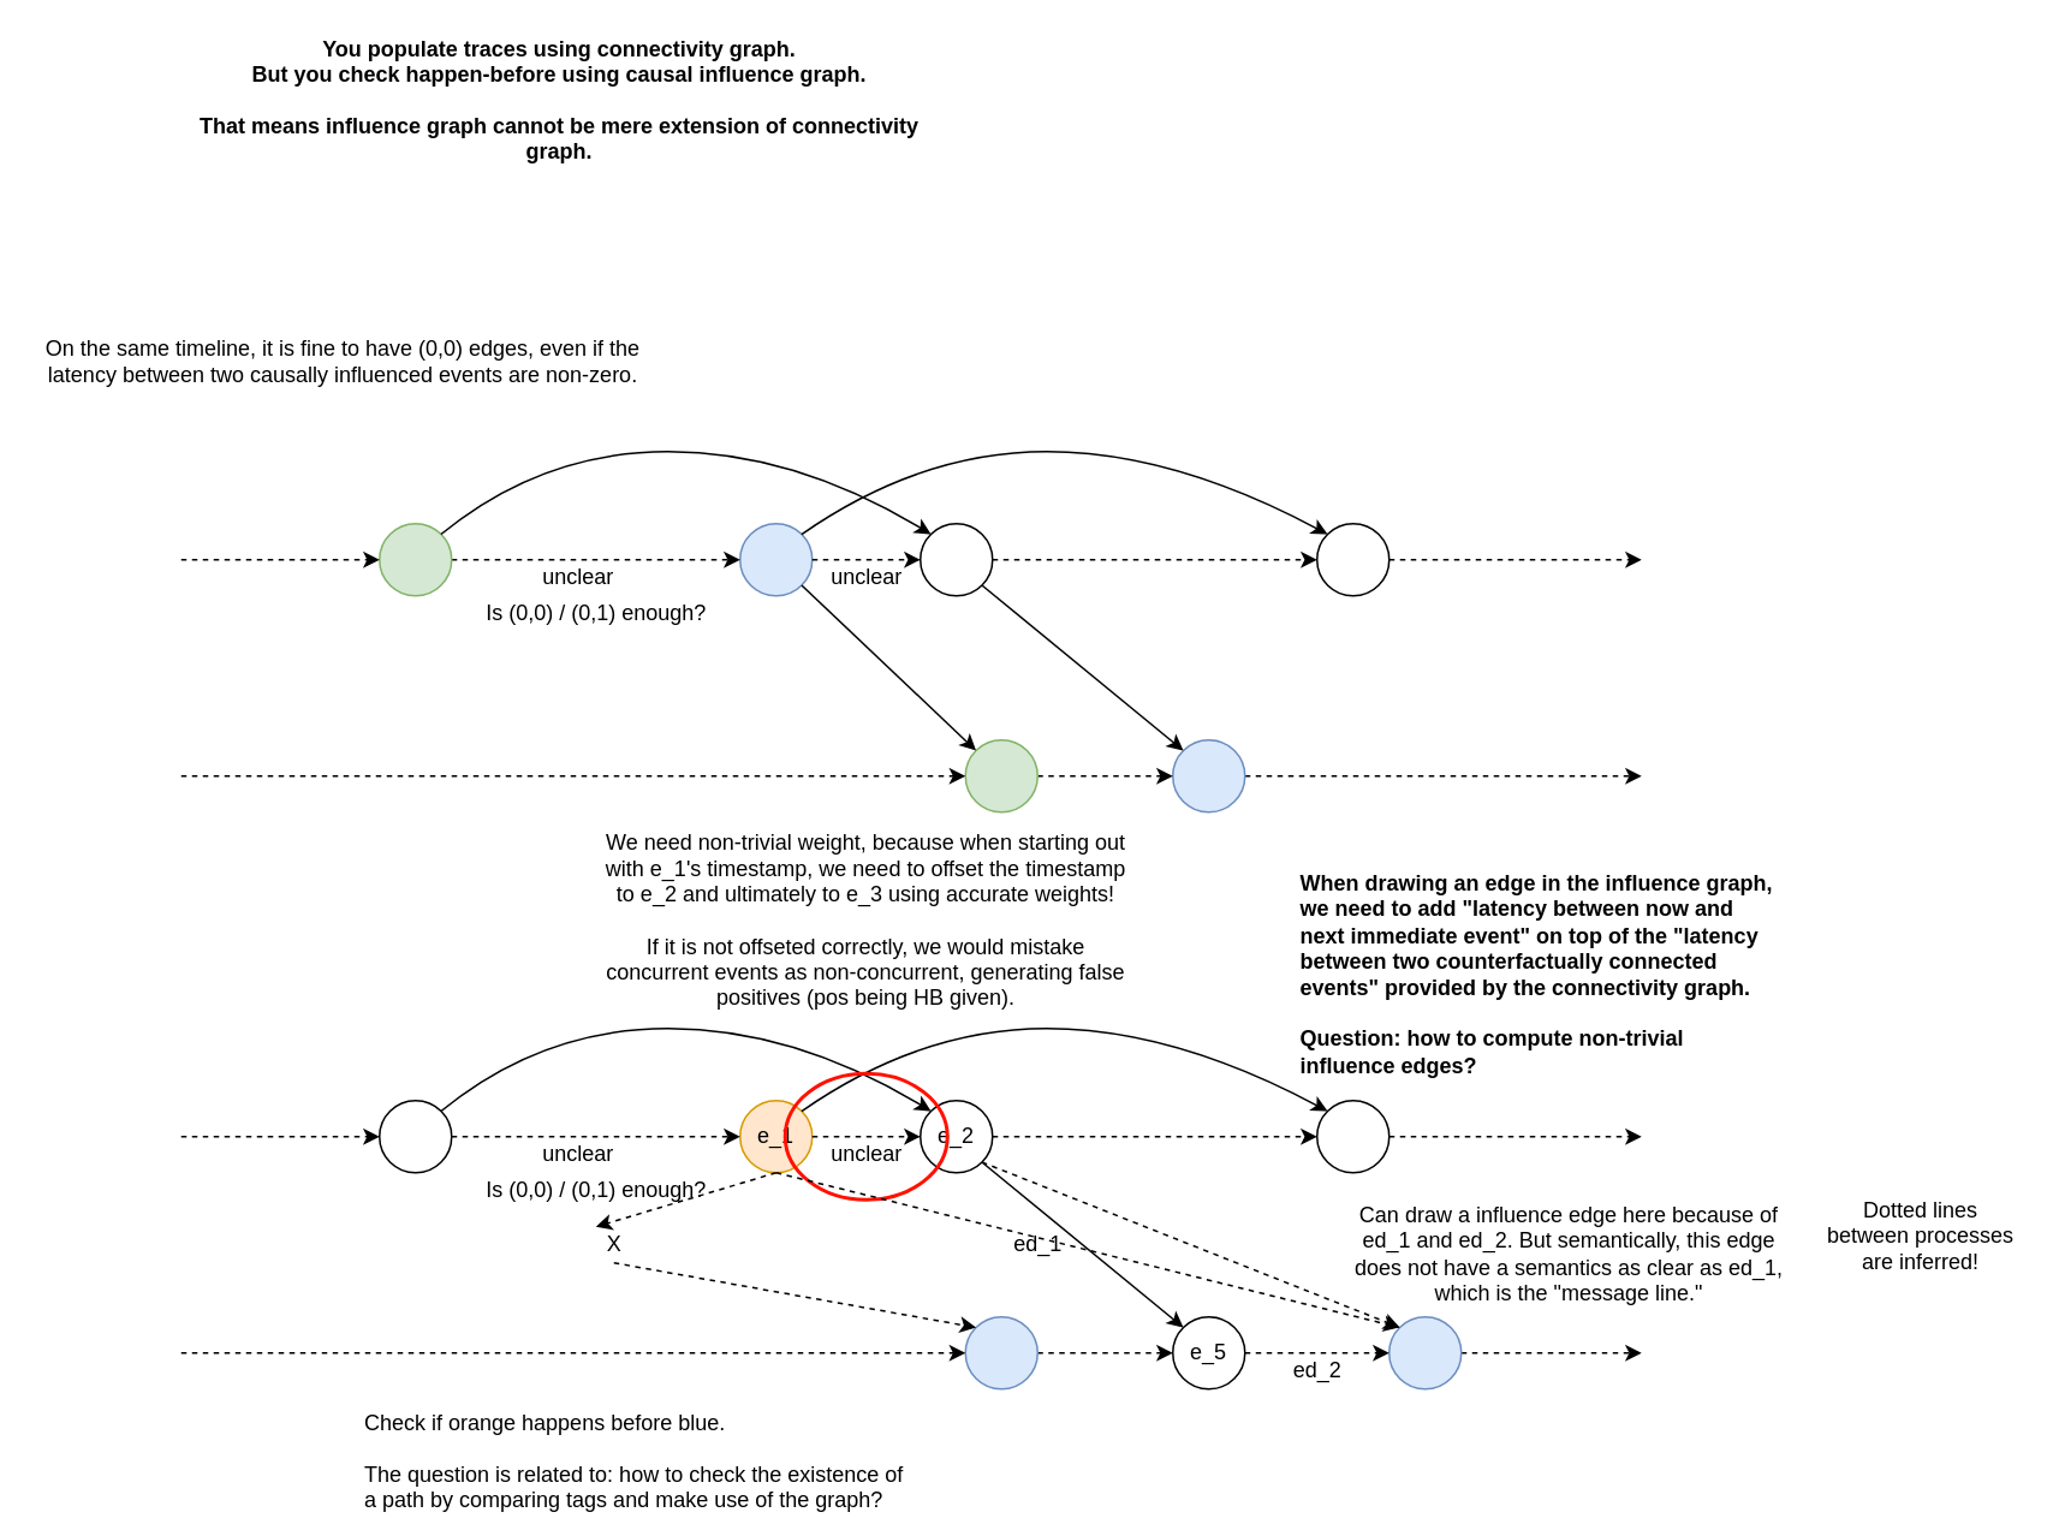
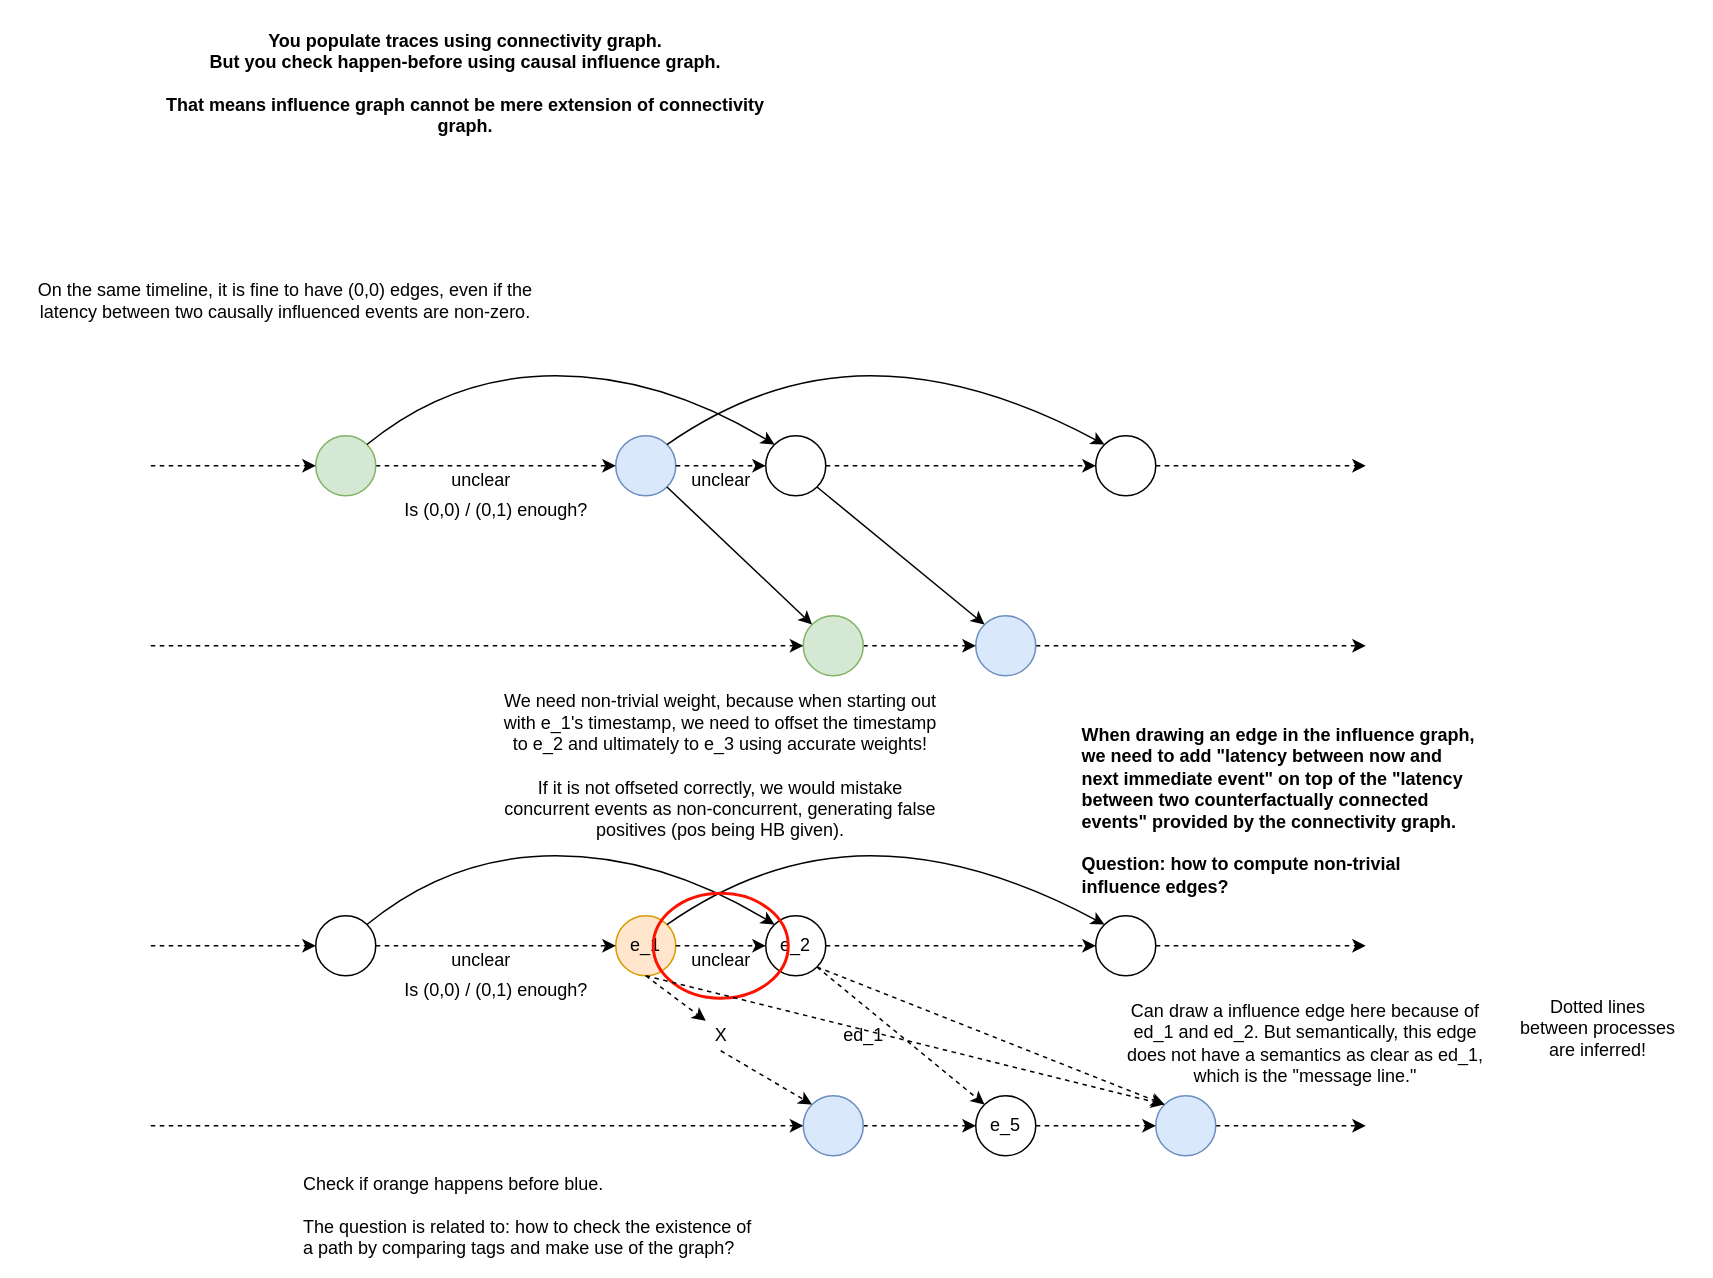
- <mxCell id="42" value="" style="endArrow=classic;html=1;exitX=1;exitY=1;exitDx=0;exitDy=0;entryX=0;entryY=0;entryDx=0;entryDy=0;" edge="1" parent="1" source="34" target="27"><mxGeometry width="50" height="50" relative="1" as="geometry"><mxPoint x="600" y="700" as="sourcePoint" /><mxPoint x="650" y="650" as="targetPoint" /></mxGeometry></mxCell>
+ <mxCell id="42" value="" style="endArrow=classic;html=1;exitX=1;exitY=1;exitDx=0;exitDy=0;entryX=0;entryY=0;entryDx=0;entryDy=0;dashed=1;" edge="1" parent="1" source="34" target="27"><mxGeometry width="50" height="50" relative="1" as="geometry"><mxPoint x="600" y="700" as="sourcePoint" /><mxPoint x="650" y="650" as="targetPoint" /></mxGeometry></mxCell>
- <mxCell id="58" value="X" style="text;html=1;align=center;verticalAlign=middle;resizable=0;points=[];autosize=1;" vertex="1" parent="1"><mxGeometry x="330" y="680" width="20" height="20" as="geometry" /></mxCell>
+ <mxCell id="58" value="X" style="text;html=1;align=center;verticalAlign=middle;resizable=0;points=[];autosize=1;" vertex="1" parent="1"><mxGeometry x="470" y="680" width="20" height="20" as="geometry" /></mxCell>
- <mxCell id="50" value="ed_2" style="text;html=1;align=center;verticalAlign=middle;resizable=0;points=[];autosize=1;" vertex="1" parent="1"><mxGeometry x="710" y="750" width="40" height="20" as="geometry" /></mxCell>
